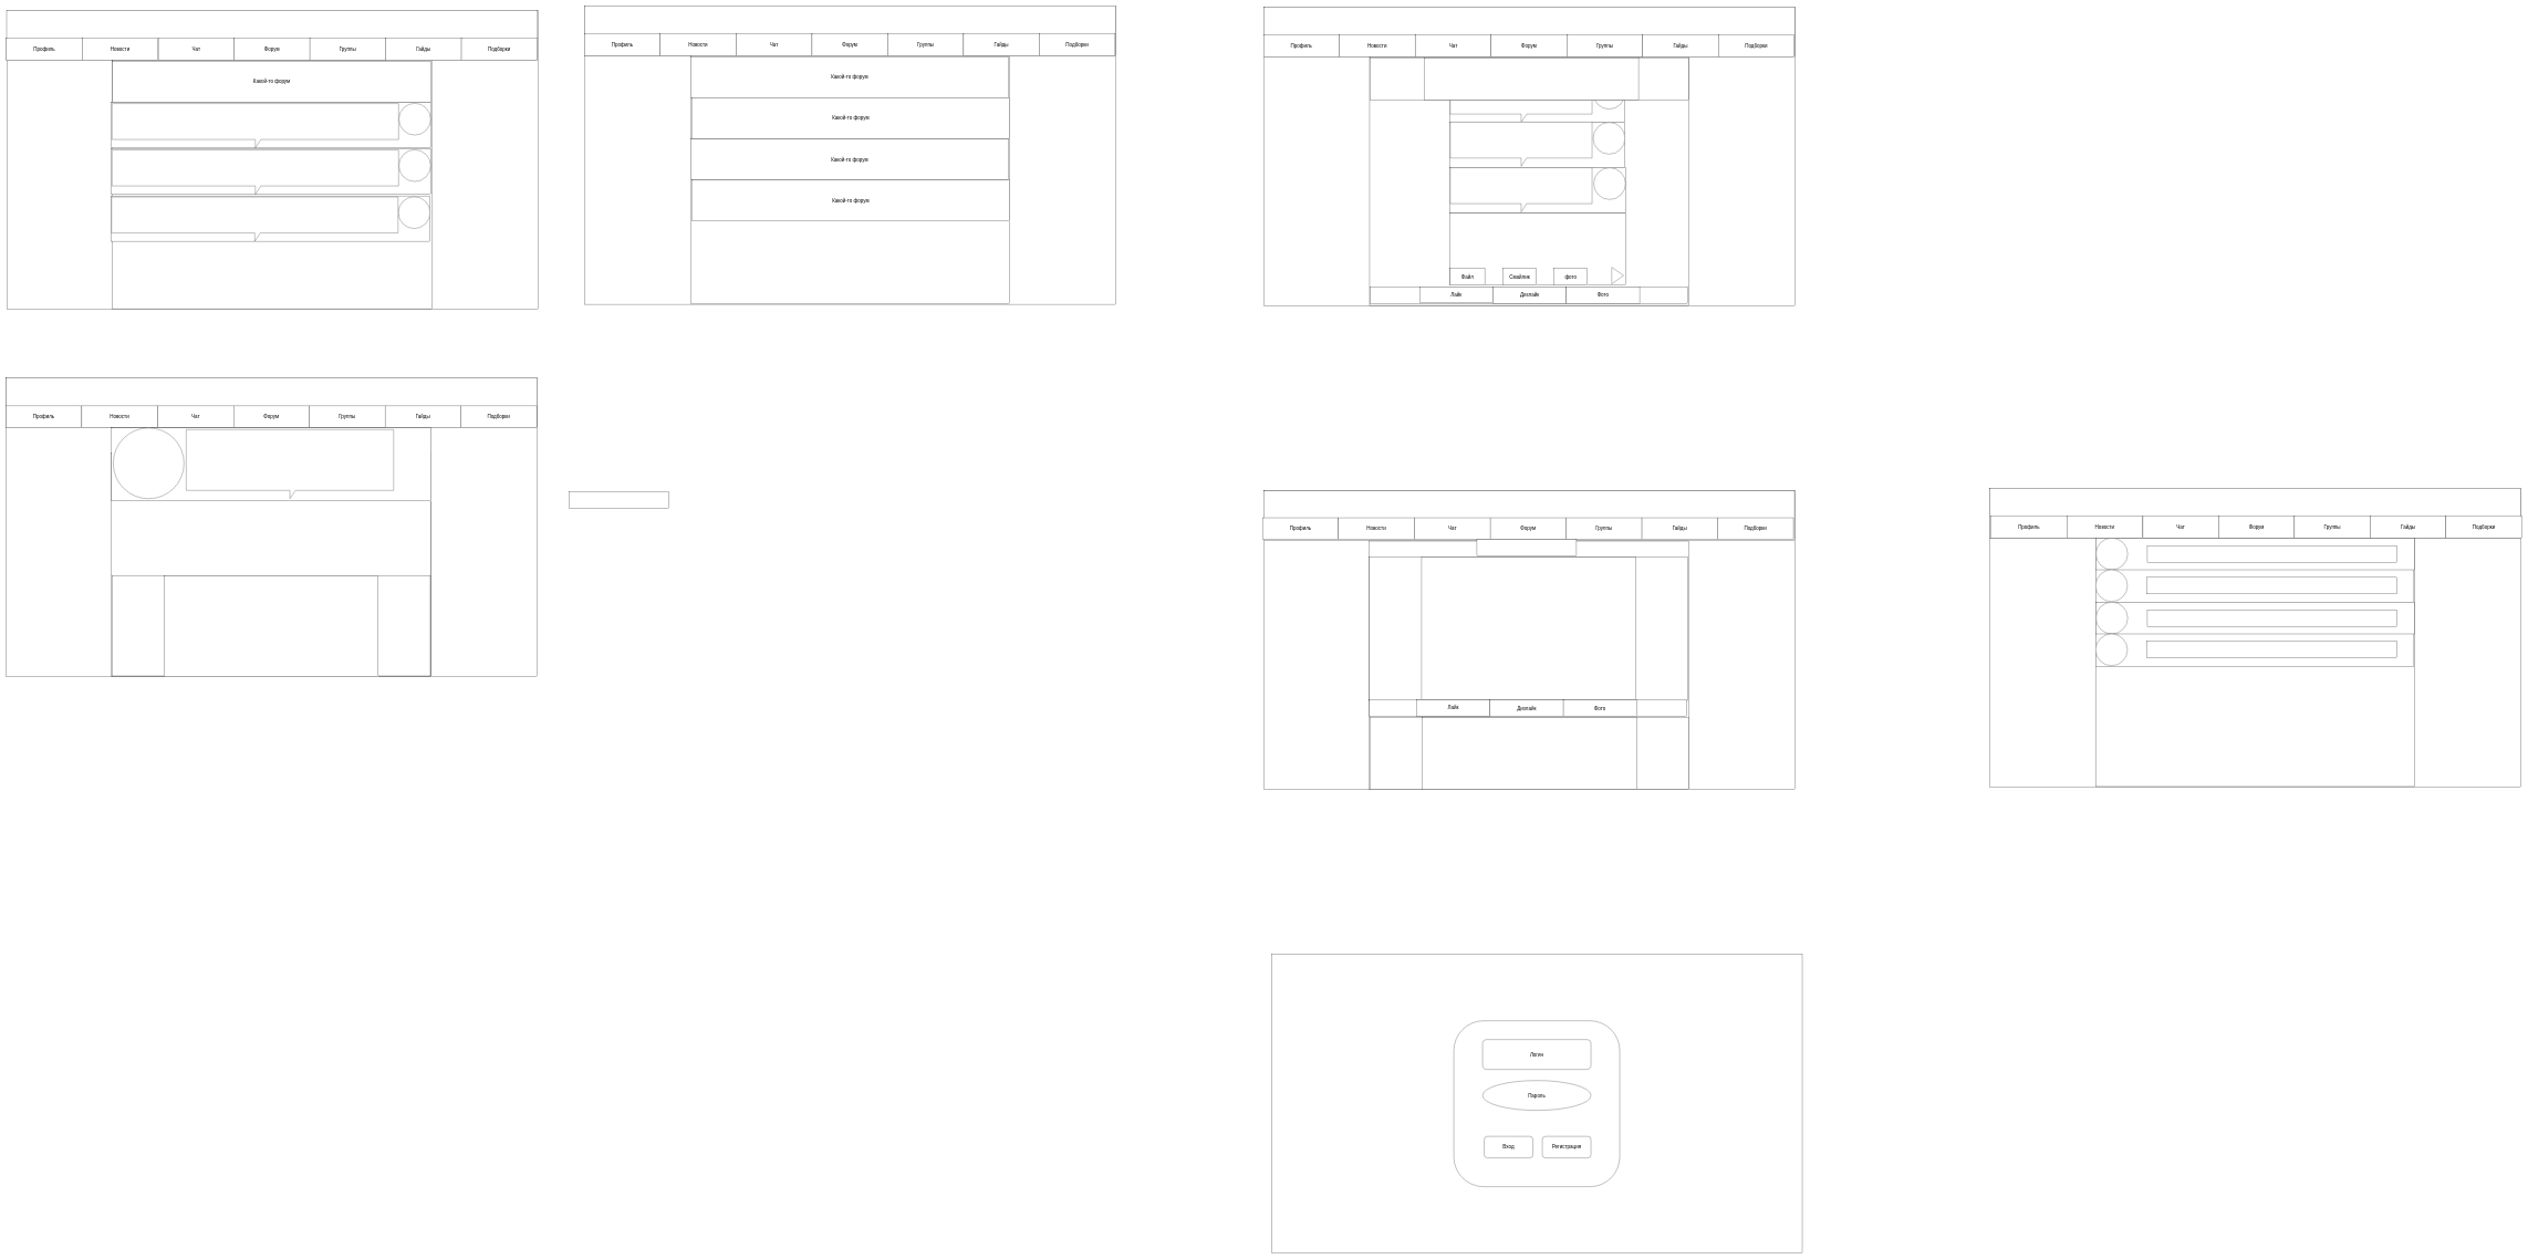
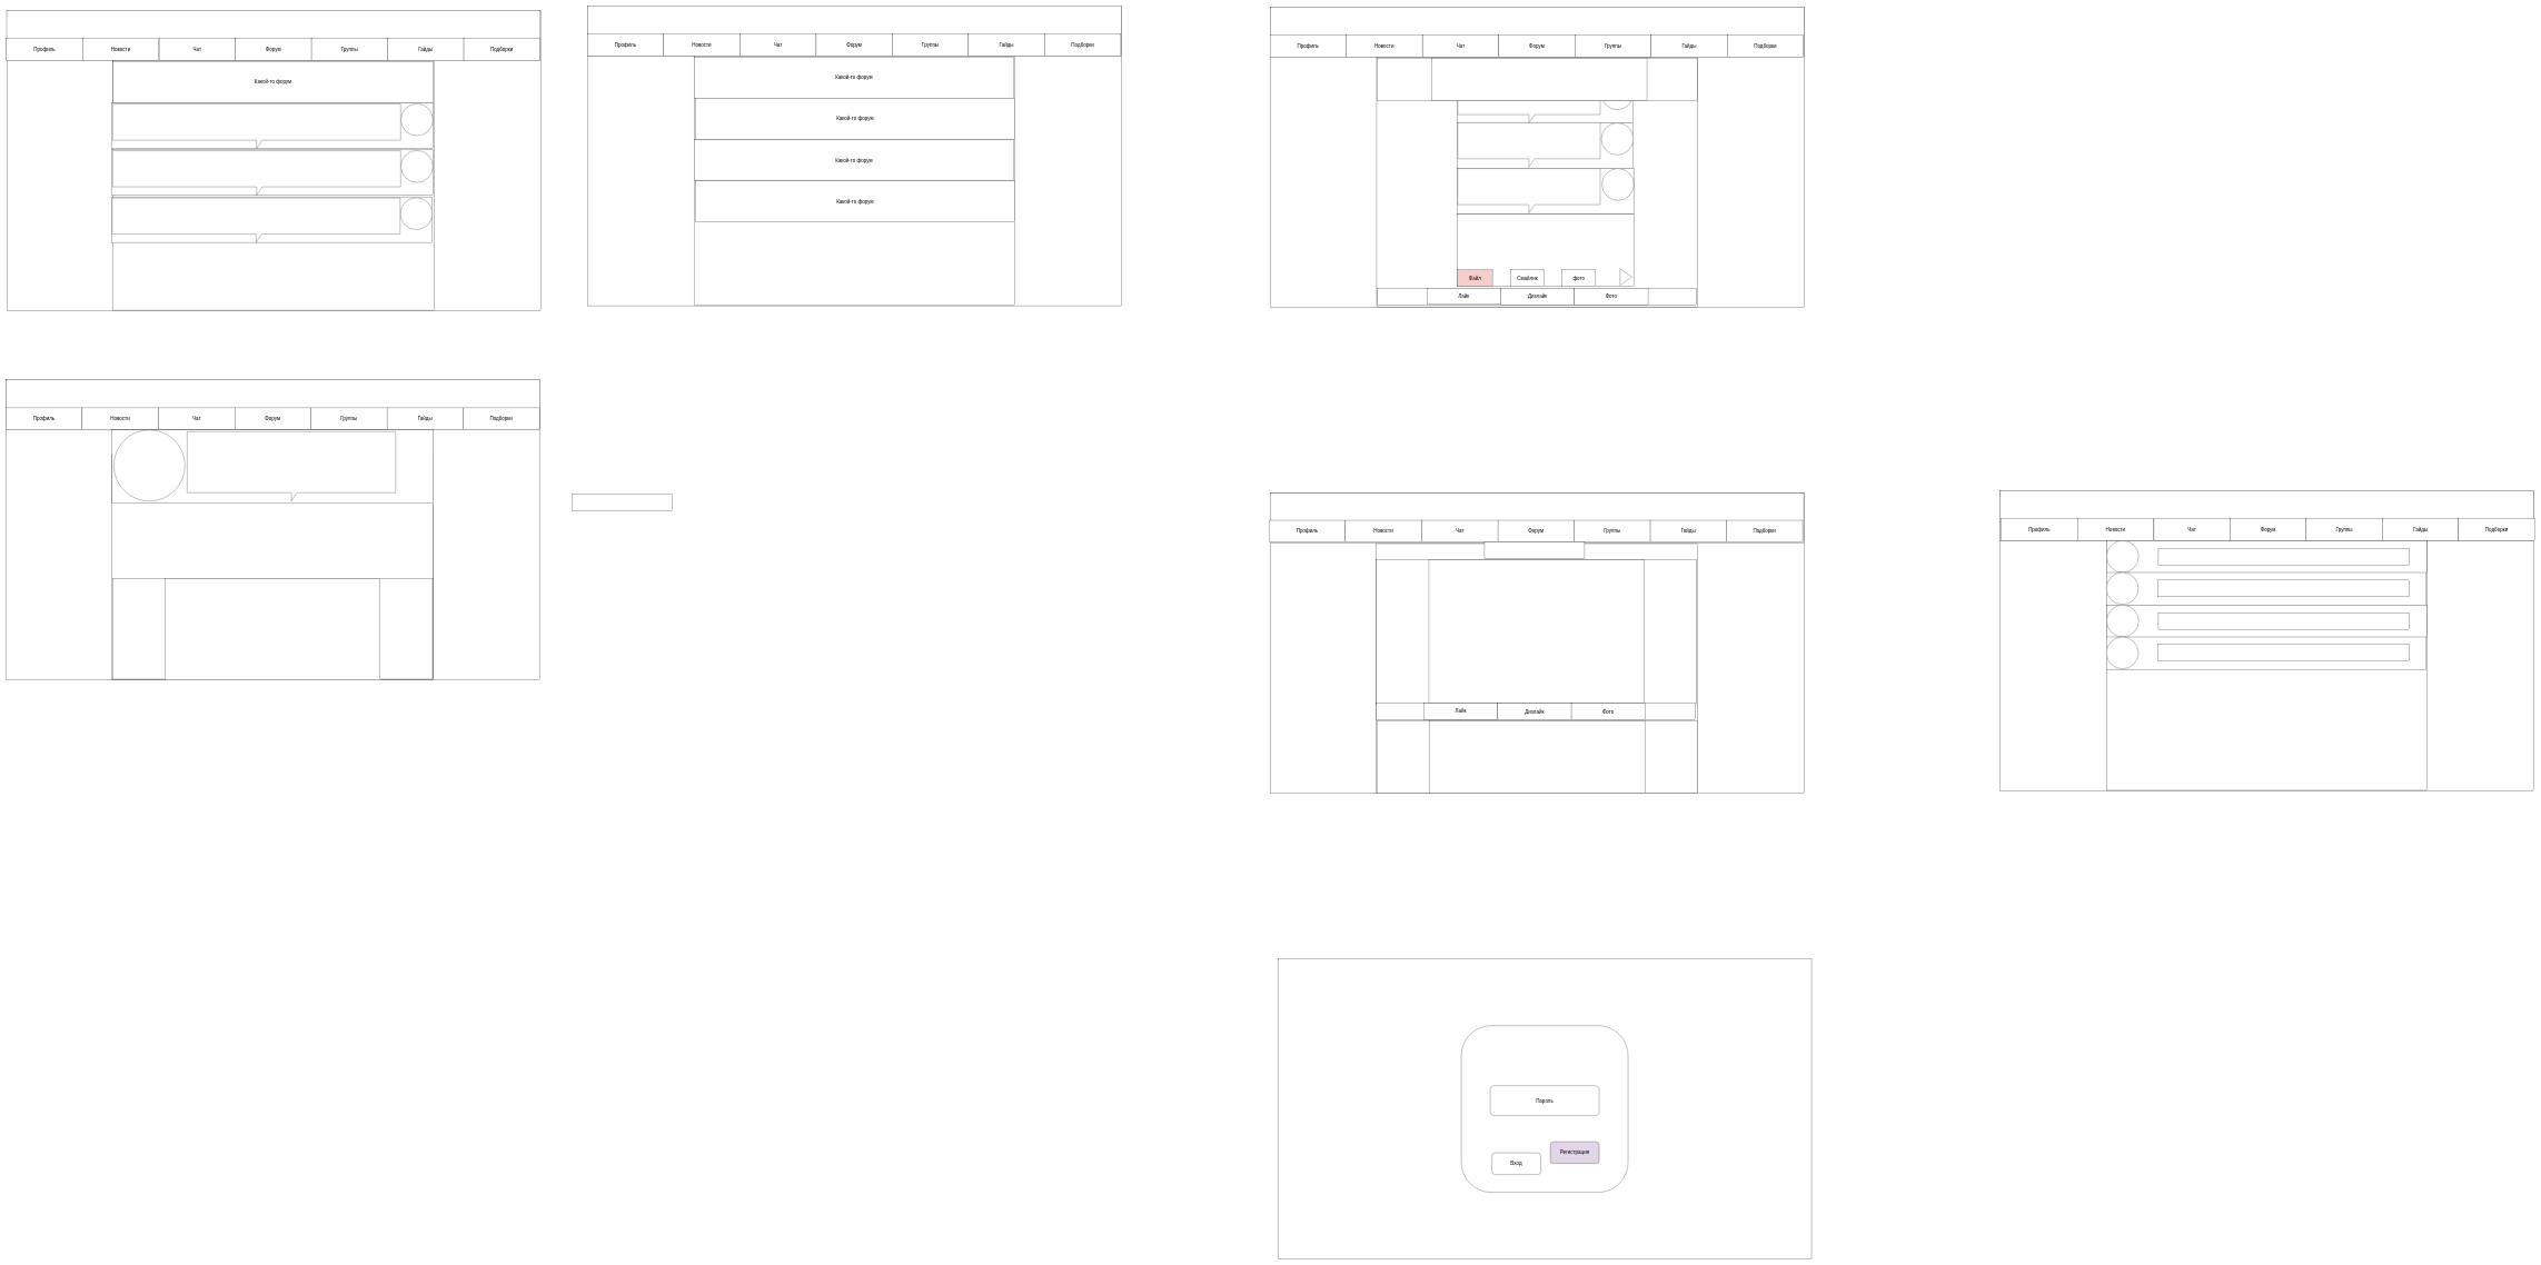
- <mxCell id="54" value="Файл" style="rounded=0;whiteSpace=wrap;html=1;fontSize=18;" vertex="1" parent="1"><mxGeometry x="5243" y="971" width="125" height="60" as="geometry" /></mxCell>
+ <mxCell id="54" value="Файл" style="rounded=0;whiteSpace=wrap;html=1;fontSize=18;fillColor=#f8cecc;" vertex="1" parent="1"><mxGeometry x="5243" y="971" width="125" height="60" as="geometry" /></mxCell>
- <mxCell id="4" value="Логин" style="rounded=1;whiteSpace=wrap;html=1;fontSize=18;labelBackgroundColor=none;" parent="3" vertex="1"><mxGeometry x="104" y="68" width="392" height="108" as="geometry" /></mxCell>
- <mxCell id="5" value="Пароль" style="ellipse;whiteSpace=wrap;html=1;fontSize=18;" parent="3" vertex="1"><mxGeometry x="104" y="216" width="392" height="108" as="geometry" /></mxCell>
+ <mxCell id="5" value="Пароль" style="rounded=1;whiteSpace=wrap;html=1;fontSize=18;" parent="3" vertex="1"><mxGeometry x="104" y="216" width="392" height="108" as="geometry" /></mxCell>
- <mxCell id="6" value="Вход" style="rounded=1;whiteSpace=wrap;html=1;fontSize=18;" parent="3" vertex="1"><mxGeometry x="110" y="418" width="176" height="78" as="geometry" /></mxCell>
+ <mxCell id="6" value="Вход" style="rounded=1;whiteSpace=wrap;html=1;fontSize=18;" parent="3" vertex="1"><mxGeometry x="110" y="458" width="176" height="78" as="geometry" /></mxCell>
- <mxCell id="7" value="Регистрация" style="rounded=1;whiteSpace=wrap;html=1;fontSize=18;" parent="3" vertex="1"><mxGeometry x="320" y="418" width="176" height="78" as="geometry" /></mxCell>
+ <mxCell id="7" value="Регистрация" style="rounded=1;whiteSpace=wrap;html=1;fontSize=18;fillColor=#e1d5e7;" parent="3" vertex="1"><mxGeometry x="320" y="418" width="176" height="78" as="geometry" /></mxCell>
